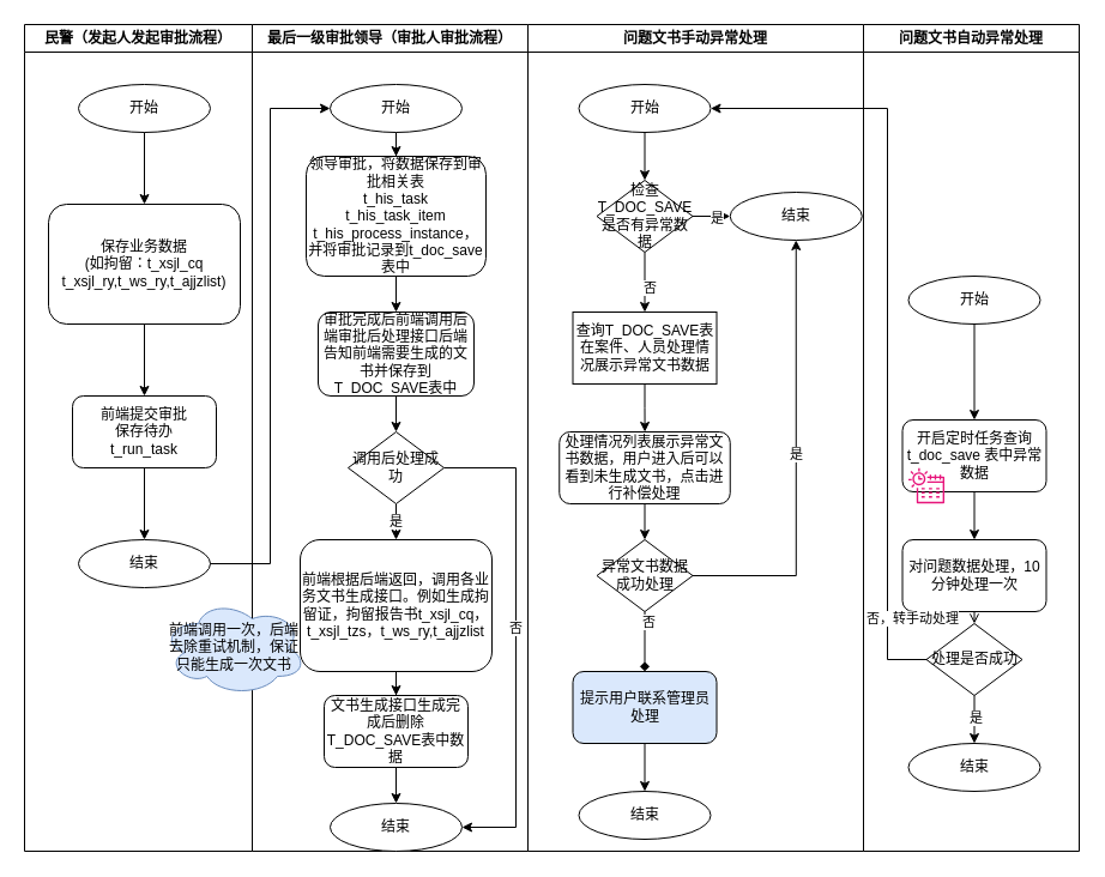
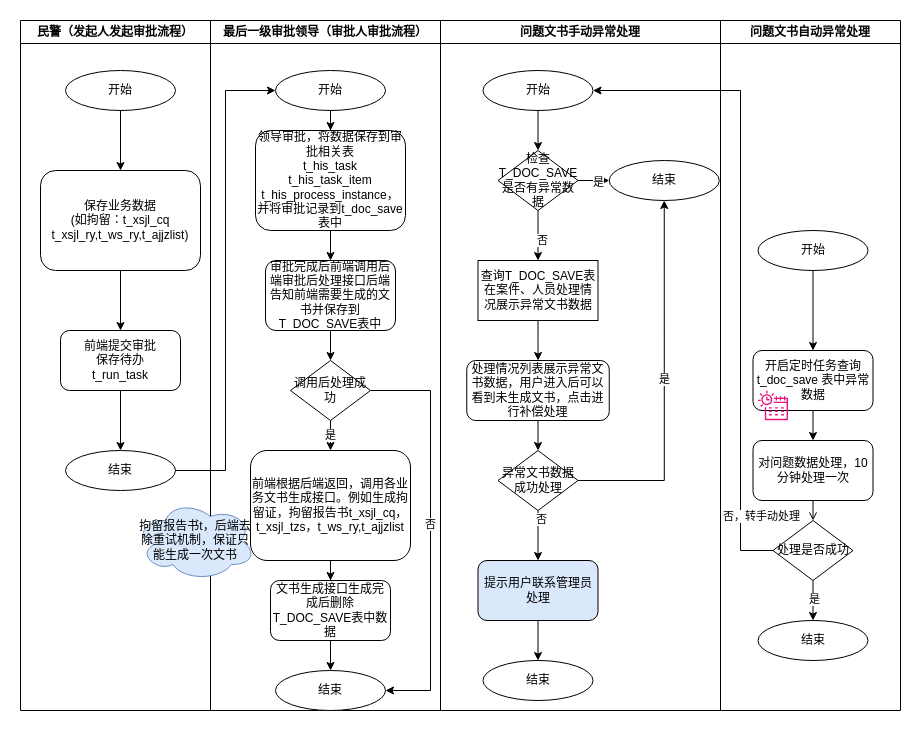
- <mxCell id="58" value="对问题数据处理，10分钟处理一次" style="whiteSpace=wrap;html=1;rounded=1;" parent="50" vertex="1"><mxGeometry x="32.5" y="430" width="120" height="60" as="geometry" /></mxCell>
+ <mxCell id="58" value="对问题数据处理，10分钟处理一次" style="whiteSpace=wrap;html=1;rounded=1;" parent="50" vertex="1"><mxGeometry x="32.5" y="420" width="120" height="60" as="geometry" /></mxCell>
- <mxCell id="22" value="前端调用一次，后端去除重试机制，保证只能生成一次文书" style="ellipse;shape=cloud;whiteSpace=wrap;html=1;fillColor=#dae8fc;strokeColor=#6c8ebf;" parent="10" vertex="1"><mxGeometry x="-75" y="480" width="120" height="80" as="geometry" /></mxCell>
+ <mxCell id="22" value="拘留报告书t，后端去除重试机制，保证只能生成一次文书" style="ellipse;shape=cloud;whiteSpace=wrap;html=1;fillColor=#dae8fc;strokeColor=#6c8ebf;" parent="10" vertex="1"><mxGeometry x="-75" y="480" width="120" height="80" as="geometry" /></mxCell>
- <mxCell id="44" style="edgeStyle=orthogonalEdgeStyle;rounded=0;orthogonalLoop=1;jettySize=auto;html=1;exitX=0.5;exitY=1;exitDx=0;exitDy=0;entryX=0.5;entryY=0;entryDx=0;entryDy=0;endArrow=diamond;" parent="29" source="46" target="48" edge="1"><mxGeometry relative="1" as="geometry" /></mxCell>
+ <mxCell id="44" style="edgeStyle=orthogonalEdgeStyle;rounded=0;orthogonalLoop=1;jettySize=auto;html=1;exitX=0.5;exitY=1;exitDx=0;exitDy=0;entryX=0.5;entryY=0;entryDx=0;entryDy=0;" parent="29" source="46" target="48" edge="1"><mxGeometry relative="1" as="geometry" /></mxCell>
